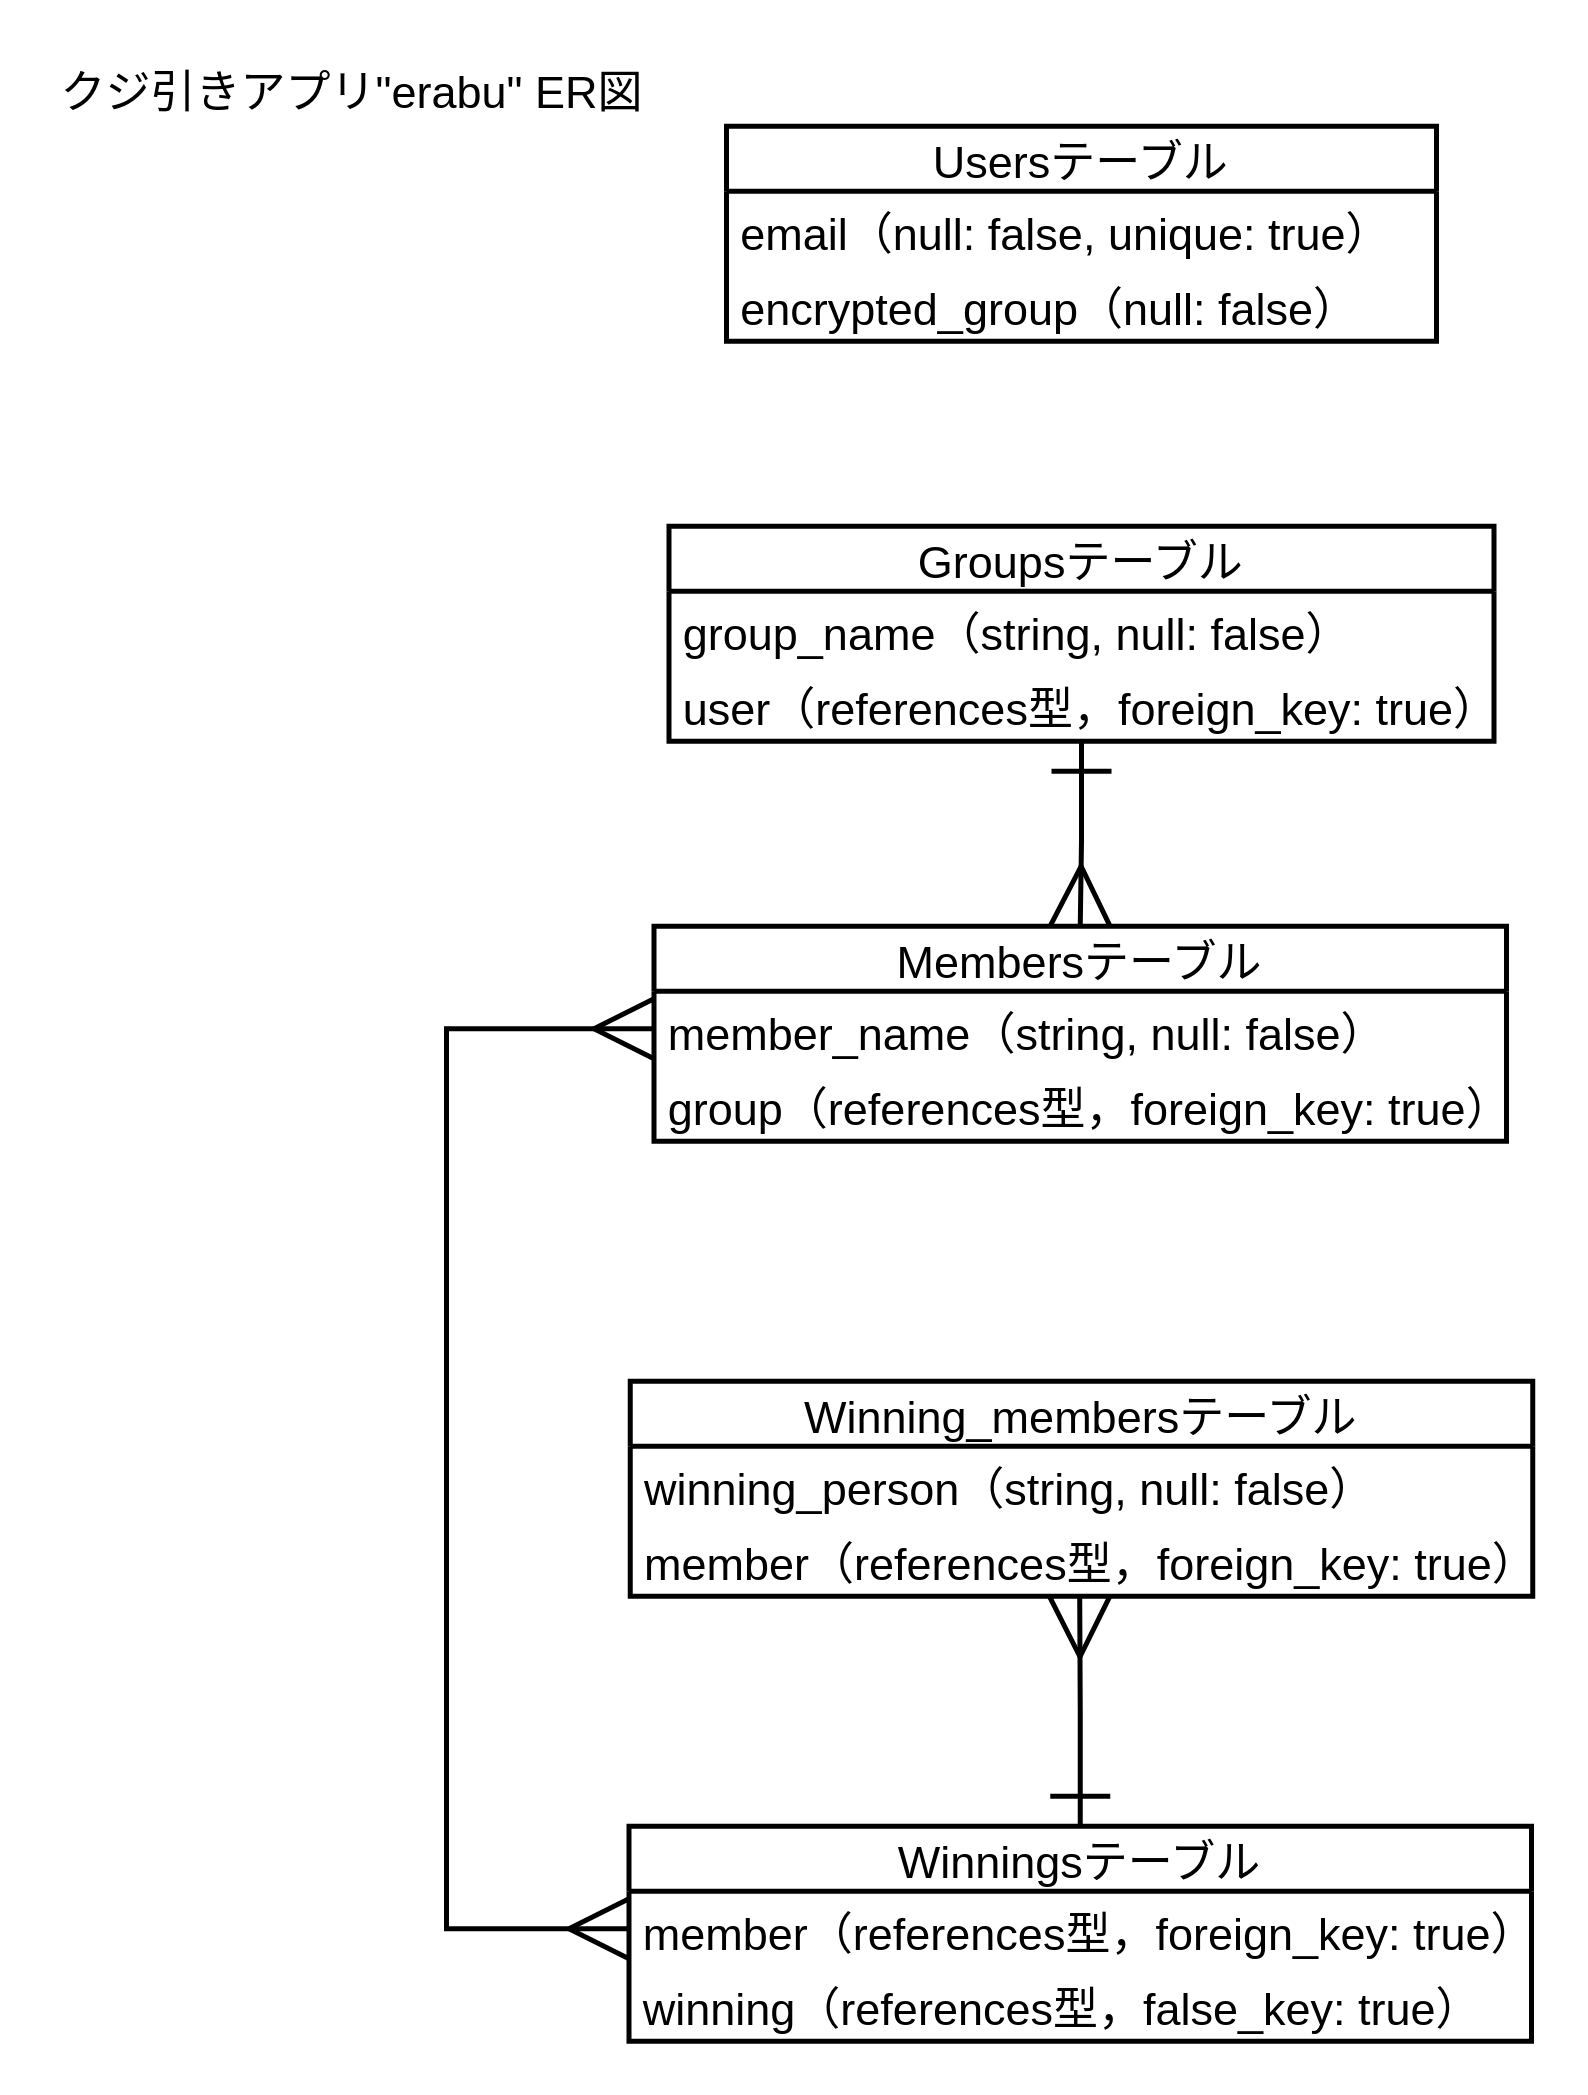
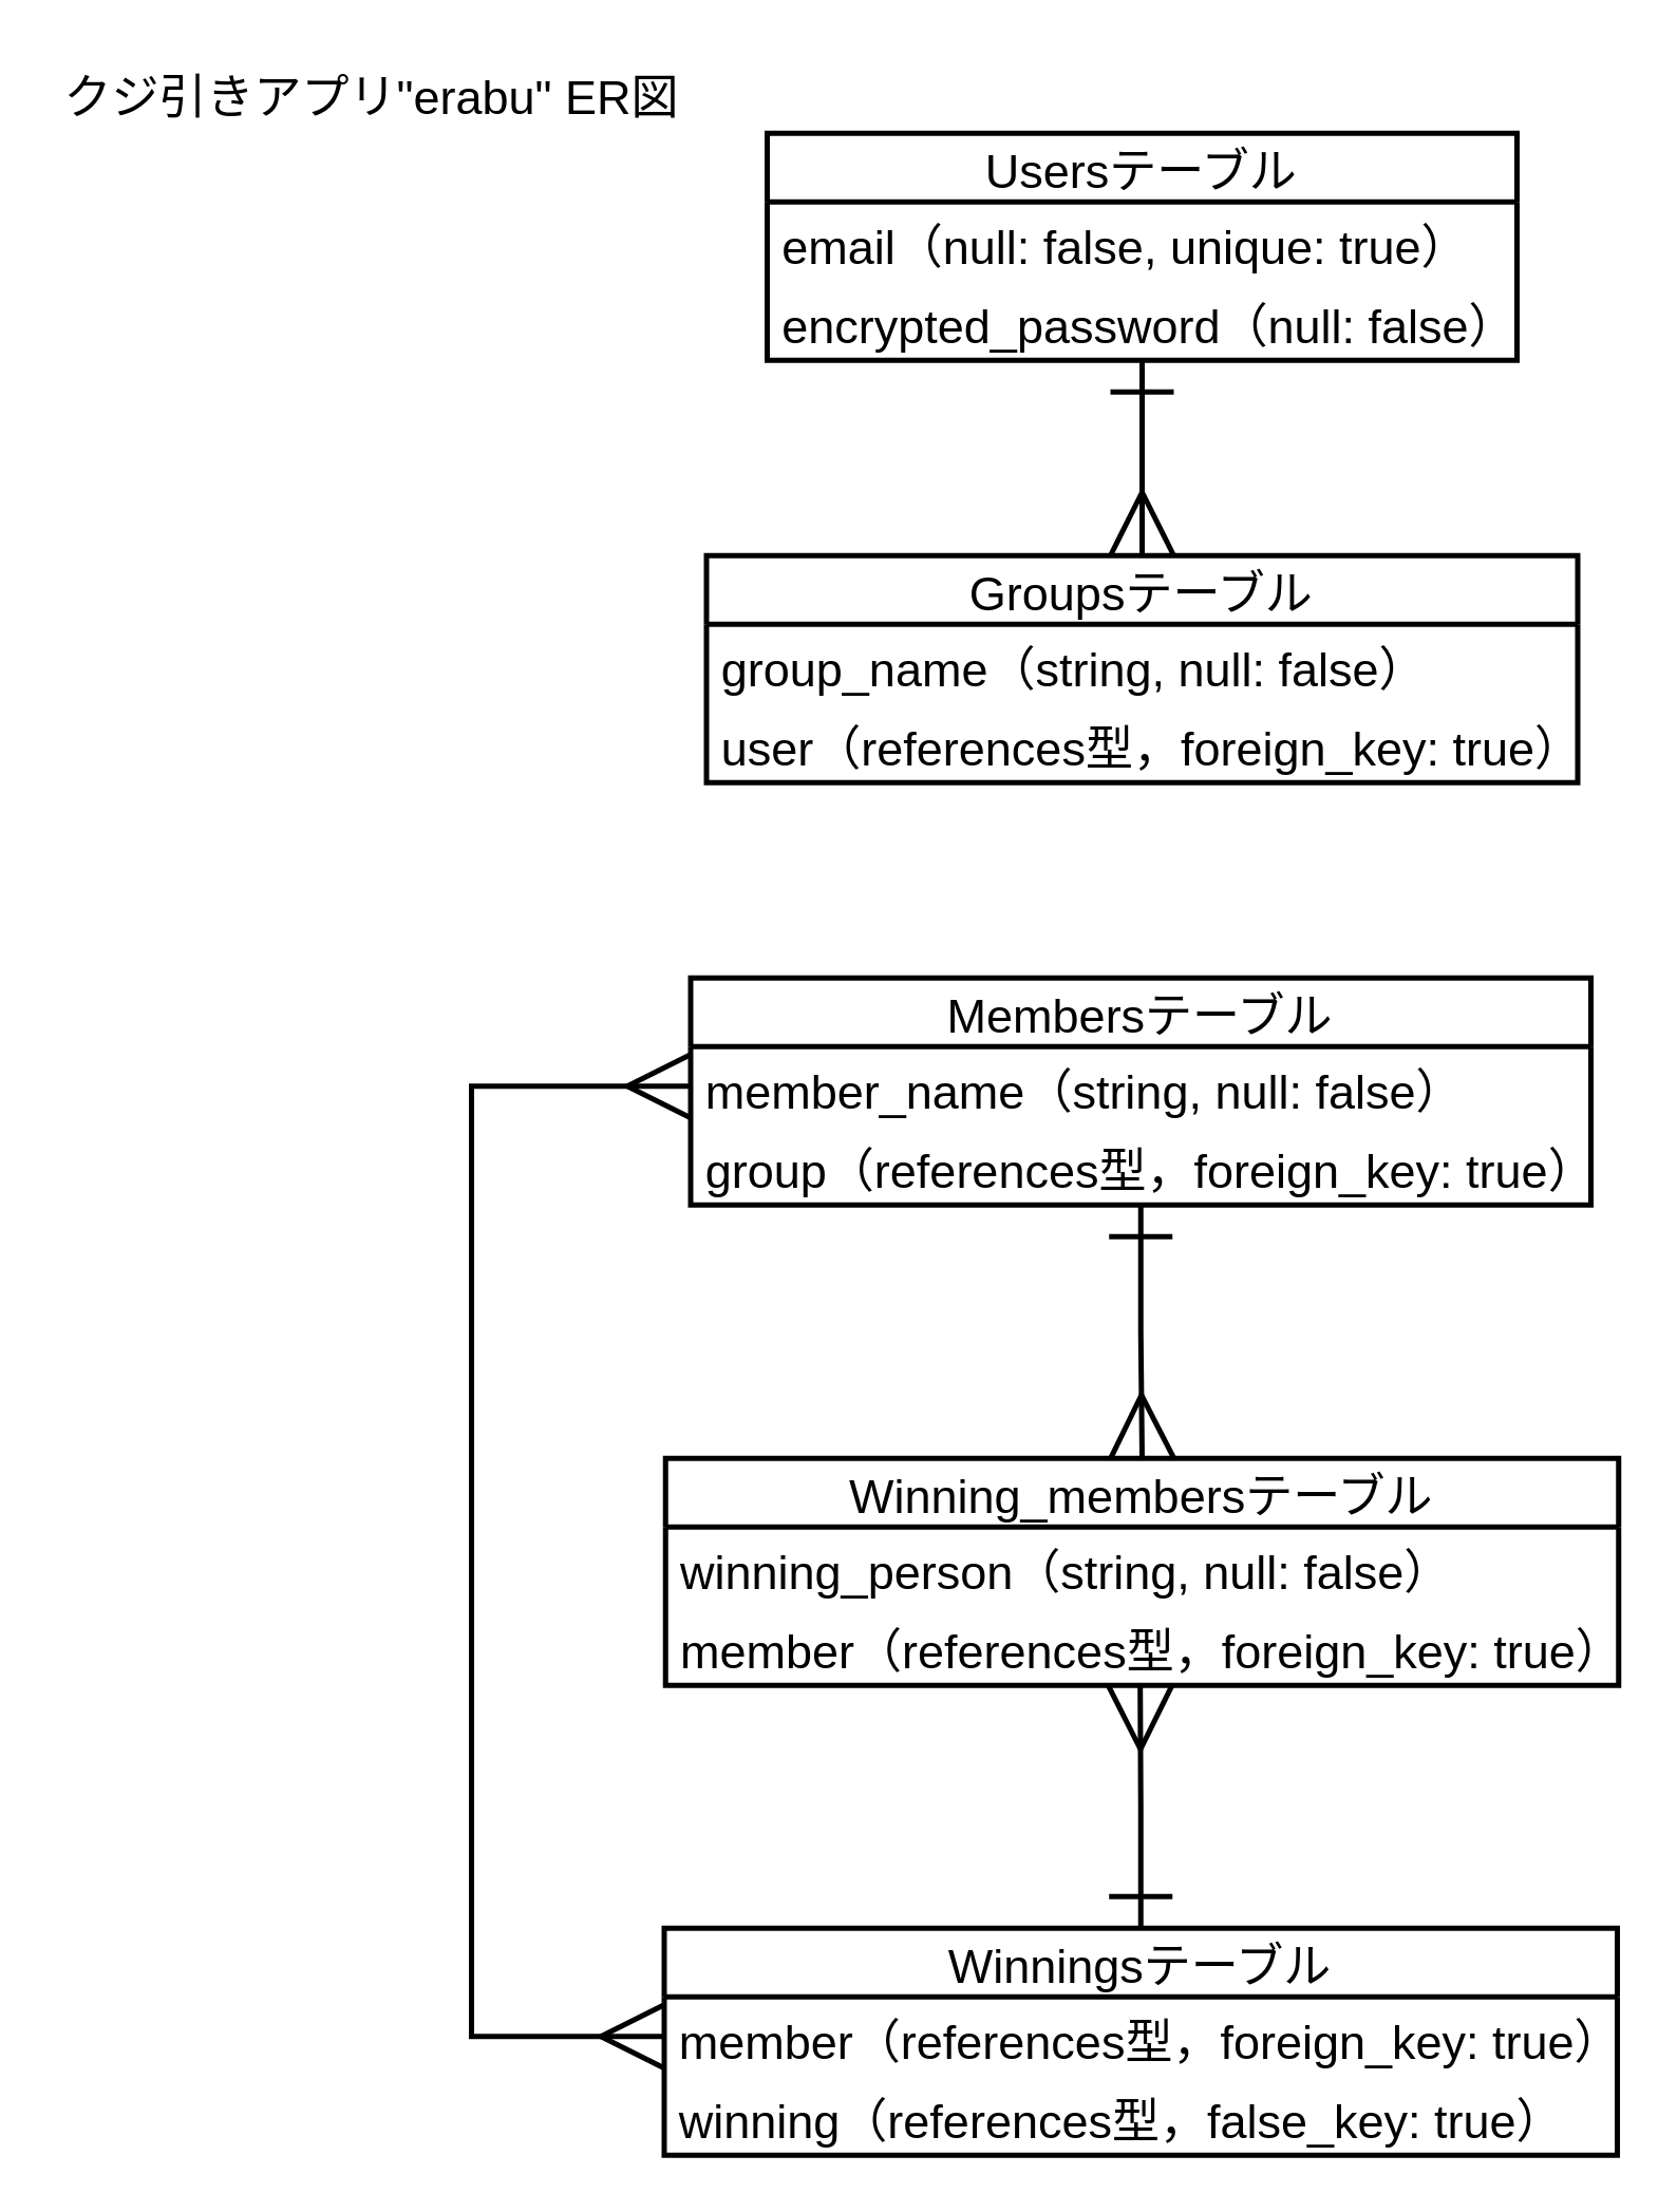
- <mxCell id="5" value="encrypted_group（null: false）" style="text;strokeColor=none;fillColor=none;spacingLeft=4;spacingRight=4;overflow=hidden;rotatable=0;points=[[0,0.5],[1,0.5]];portConstraint=eastwest;fontSize=18;strokeWidth=2;" parent="3" vertex="1"><mxGeometry y="56" width="284" height="30" as="geometry" /></mxCell>
+ <mxCell id="5" value="encrypted_password（null: false）" style="text;strokeColor=none;fillColor=none;spacingLeft=4;spacingRight=4;overflow=hidden;rotatable=0;points=[[0,0.5],[1,0.5]];portConstraint=eastwest;fontSize=18;strokeWidth=2;" parent="3" vertex="1"><mxGeometry y="56" width="284" height="30" as="geometry" /></mxCell>
+ <mxCell id="2" style="edgeStyle=orthogonalEdgeStyle;rounded=0;orthogonalLoop=1;jettySize=auto;html=1;entryX=0.5;entryY=0;entryDx=0;entryDy=0;startArrow=ERone;startFill=0;endArrow=ERmany;endFill=0;startSize=21;endSize=21;strokeWidth=2;" edge="1" parent="1" source="3" target="8"><mxGeometry relative="1" as="geometry" /></mxCell>
- <mxCell id="7" style="edgeStyle=orthogonalEdgeStyle;rounded=0;orthogonalLoop=1;jettySize=auto;html=1;entryX=0.5;entryY=0;entryDx=0;entryDy=0;startArrow=ERone;startFill=0;endArrow=ERmany;endFill=0;startSize=21;endSize=21;strokeWidth=2;" edge="1" parent="1" source="8" target="12"><mxGeometry relative="1" as="geometry" /></mxCell>
+ <mxCell id="11" style="edgeStyle=orthogonalEdgeStyle;rounded=0;orthogonalLoop=1;jettySize=auto;html=1;entryX=0.5;entryY=0;entryDx=0;entryDy=0;startArrow=ERone;startFill=0;endArrow=ERmany;endFill=0;endSize=21;startSize=21;strokeWidth=2;" edge="1" parent="1" source="12" target="19"><mxGeometry relative="1" as="geometry" /></mxCell>
